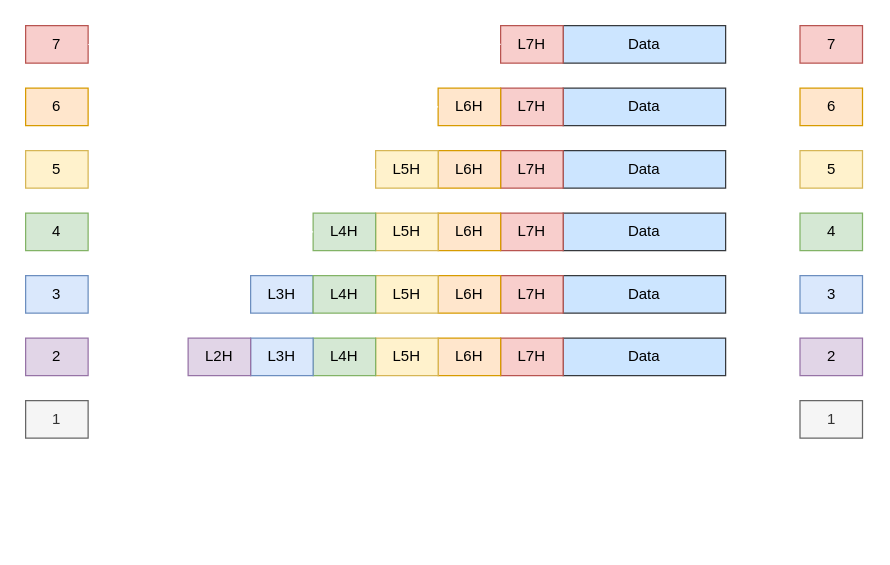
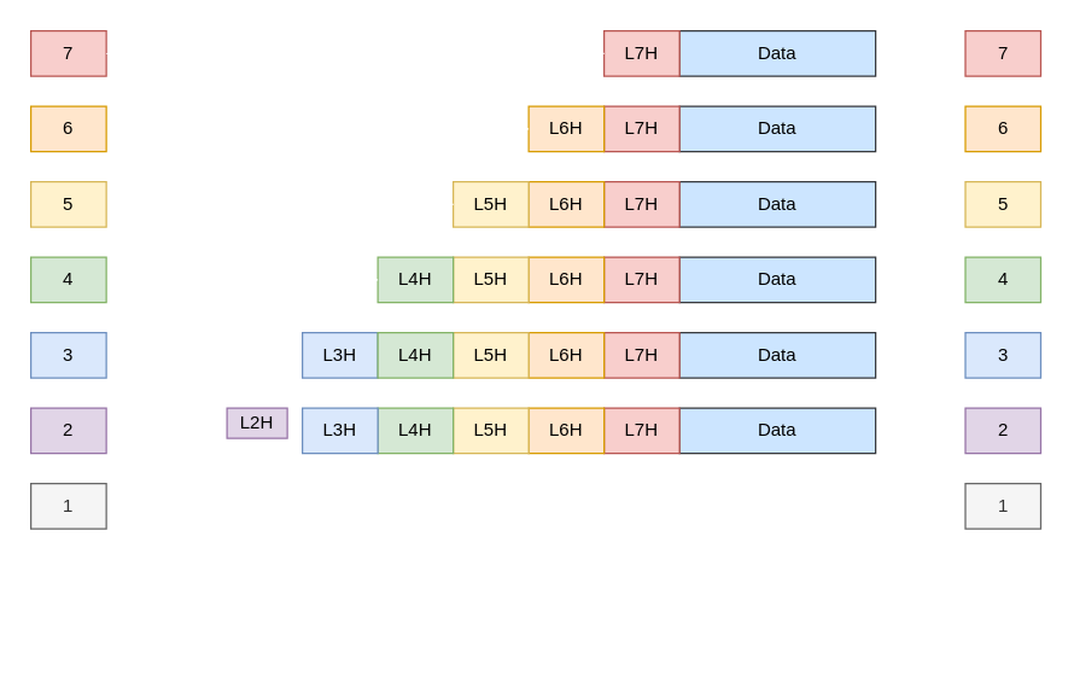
- <mxCell id="68" value="L2H" style="rounded=0;whiteSpace=wrap;html=1;fillColor=#e1d5e7;strokeColor=#9673a6;sketch=0;" parent="1" vertex="1"><mxGeometry x="150" y="270" width="50" height="30" as="geometry" /></mxCell>
+ <mxCell id="68" value="L2H" style="rounded=0;whiteSpace=wrap;html=1;fillColor=#e1d5e7;strokeColor=#9673a6;sketch=0;" parent="1" vertex="1"><mxGeometry x="150" y="270" width="40" height="20" as="geometry" /></mxCell>
